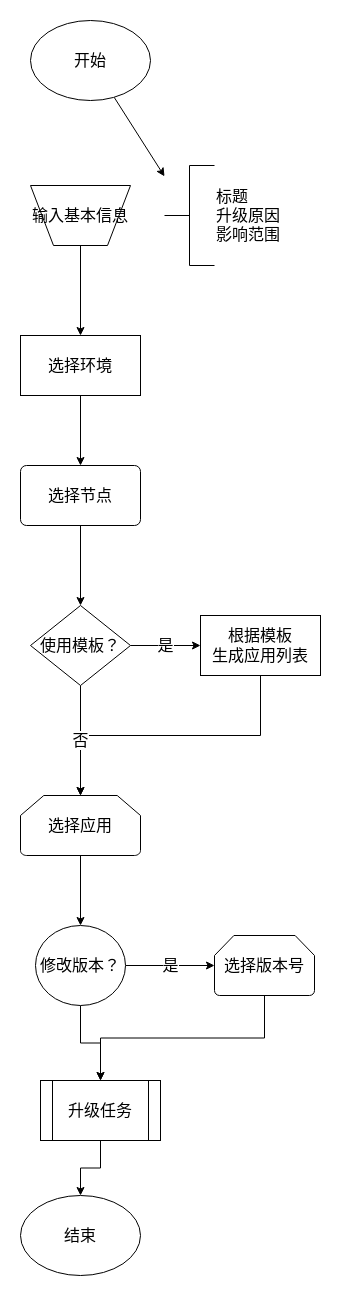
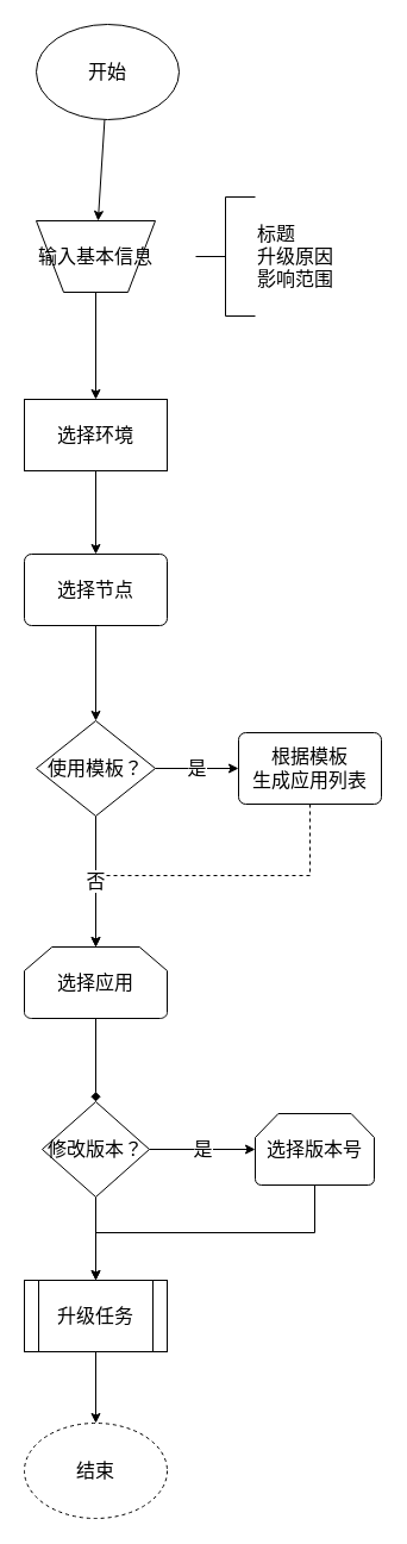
- <mxCell id="2" style="edgeStyle=none;rounded=0;orthogonalLoop=1;jettySize=auto;html=1;strokeWidth=1;fontSize=16;" edge="1" parent="1" source="3" target="6"><mxGeometry relative="1" as="geometry" /></mxCell>
+ <mxCell id="2" style="edgeStyle=none;rounded=0;orthogonalLoop=1;jettySize=auto;html=1;strokeWidth=1;fontSize=16;" edge="1" parent="1" source="3" target="5"><mxGeometry relative="1" as="geometry" /></mxCell>
- <mxCell id="10" value="根据模板&lt;br style=&quot;font-size: 16px;&quot;&gt;生成应用列表" style="whiteSpace=wrap;html=1;arcSize=10;strokeWidth=1;fontSize=16;" vertex="1" parent="1"><mxGeometry x="200" y="615" width="120" height="60" as="geometry" /></mxCell>
+ <mxCell id="10" value="根据模板&lt;br style=&quot;font-size: 16px;&quot;&gt;生成应用列表" style="whiteSpace=wrap;html=1;arcSize=10;strokeWidth=1;fontSize=16;rounded=1;" vertex="1" parent="1"><mxGeometry x="200" y="615" width="120" height="60" as="geometry" /></mxCell>
- <mxCell id="9" style="edgeStyle=orthogonalEdgeStyle;rounded=0;orthogonalLoop=1;jettySize=auto;html=1;exitX=0.5;exitY=1;exitDx=0;exitDy=0;strokeWidth=1;fontSize=16;" edge="1" parent="1" source="10" target="17"><mxGeometry relative="1" as="geometry" /></mxCell>
+ <mxCell id="9" style="edgeStyle=orthogonalEdgeStyle;rounded=0;orthogonalLoop=1;jettySize=auto;html=1;exitX=0.5;exitY=1;exitDx=0;exitDy=0;strokeWidth=1;fontSize=16;dashed=1;" edge="1" parent="1" source="10" target="17"><mxGeometry relative="1" as="geometry" /></mxCell>
- <mxCell id="16" value="" style="edgeStyle=orthogonalEdgeStyle;rounded=0;orthogonalLoop=1;jettySize=auto;html=1;strokeWidth=1;fontSize=16;" edge="1" parent="1" source="17" target="20"><mxGeometry relative="1" as="geometry" /></mxCell>
+ <mxCell id="16" value="" style="edgeStyle=orthogonalEdgeStyle;rounded=0;orthogonalLoop=1;jettySize=auto;html=1;strokeWidth=1;fontSize=16;endArrow=diamond;" edge="1" parent="1" source="17" target="20"><mxGeometry relative="1" as="geometry" /></mxCell>
- <mxCell id="20" value="修改版本？" style="ellipse;whiteSpace=wrap;html=1;strokeWidth=1;fontSize=16;" vertex="1" parent="1"><mxGeometry x="35" y="925" width="90" height="80" as="geometry" /></mxCell>
+ <mxCell id="20" value="修改版本？" style="rhombus;whiteSpace=wrap;html=1;strokeWidth=1;fontSize=16;" vertex="1" parent="1"><mxGeometry x="35" y="925" width="90" height="80" as="geometry" /></mxCell>
- <mxCell id="25" value="升级任务" style="shape=process;whiteSpace=wrap;html=1;backgroundOutline=1;rounded=0;fontSize=16;" vertex="1" parent="1"><mxGeometry x="40" y="1080" width="120" height="60" as="geometry" /></mxCell>
+ <mxCell id="25" value="升级任务" style="shape=process;whiteSpace=wrap;html=1;backgroundOutline=1;rounded=0;fontSize=16;" vertex="1" parent="1"><mxGeometry x="20" y="1075" width="120" height="60" as="geometry" /></mxCell>
- <mxCell id="23" value="结束" style="ellipse;whiteSpace=wrap;html=1;strokeWidth=1;fontSize=16;" vertex="1" parent="1"><mxGeometry x="20" y="1195" width="120" height="80" as="geometry" /></mxCell>
+ <mxCell id="23" value="结束" style="ellipse;whiteSpace=wrap;html=1;strokeWidth=1;fontSize=16;dashed=1;" vertex="1" parent="1"><mxGeometry x="20" y="1195" width="120" height="80" as="geometry" /></mxCell>
